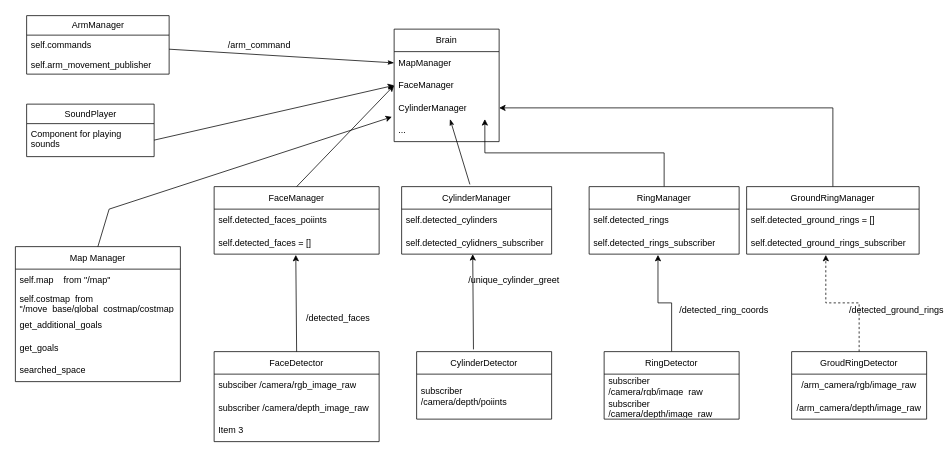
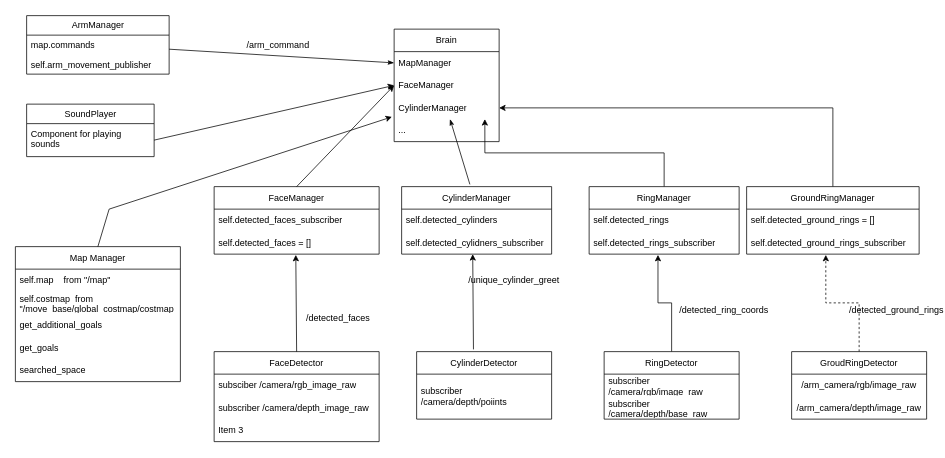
- <mxCell id="54" value="/arm_command" style="text;html=1;align=center;verticalAlign=middle;resizable=0;points=[];autosize=1;strokeColor=none;fillColor=none;" parent="1" vertex="1"><mxGeometry x="290" y="44" width="110" height="30" as="geometry" /></mxCell>
+ <mxCell id="54" value="/arm_command" style="text;html=1;align=center;verticalAlign=middle;resizable=0;points=[];autosize=1;strokeColor=none;fillColor=none;" parent="1" vertex="1"><mxGeometry x="315" y="44" width="110" height="30" as="geometry" /></mxCell>
- <mxCell id="52" value="self.commands" style="text;strokeColor=none;fillColor=none;align=left;verticalAlign=top;spacingLeft=4;spacingRight=4;overflow=hidden;rotatable=0;points=[[0,0.5],[1,0.5]];portConstraint=eastwest;whiteSpace=wrap;html=1;" parent="51" vertex="1"><mxGeometry y="26" width="190" height="26" as="geometry" /></mxCell>
+ <mxCell id="52" value="map.commands" style="text;strokeColor=none;fillColor=none;align=left;verticalAlign=top;spacingLeft=4;spacingRight=4;overflow=hidden;rotatable=0;points=[[0,0.5],[1,0.5]];portConstraint=eastwest;whiteSpace=wrap;html=1;" parent="51" vertex="1"><mxGeometry y="26" width="190" height="26" as="geometry" /></mxCell>
- <mxCell id="9" value="self.detected_faces_poiints" style="text;strokeColor=none;fillColor=none;align=left;verticalAlign=middle;spacingLeft=4;spacingRight=4;overflow=hidden;points=[[0,0.5],[1,0.5]];portConstraint=eastwest;rotatable=0;whiteSpace=wrap;html=1;" parent="8" vertex="1"><mxGeometry y="30" width="220" height="30" as="geometry" /></mxCell>
+ <mxCell id="9" value="self.detected_faces_subscriber" style="text;strokeColor=none;fillColor=none;align=left;verticalAlign=middle;spacingLeft=4;spacingRight=4;overflow=hidden;points=[[0,0.5],[1,0.5]];portConstraint=eastwest;rotatable=0;whiteSpace=wrap;html=1;" parent="8" vertex="1"><mxGeometry y="30" width="220" height="30" as="geometry" /></mxCell>
- <mxCell id="38" value="subscriber /camera/depth/image_raw" style="text;strokeColor=none;fillColor=none;align=left;verticalAlign=middle;spacingLeft=4;spacingRight=4;overflow=hidden;points=[[0,0.5],[1,0.5]];portConstraint=eastwest;rotatable=0;whiteSpace=wrap;html=1;" parent="36" vertex="1"><mxGeometry y="60" width="180" height="30" as="geometry" /></mxCell>
+ <mxCell id="38" value="subscriber /camera/depth/base_raw" style="text;strokeColor=none;fillColor=none;align=left;verticalAlign=middle;spacingLeft=4;spacingRight=4;overflow=hidden;points=[[0,0.5],[1,0.5]];portConstraint=eastwest;rotatable=0;whiteSpace=wrap;html=1;" parent="36" vertex="1"><mxGeometry y="60" width="180" height="30" as="geometry" /></mxCell>
